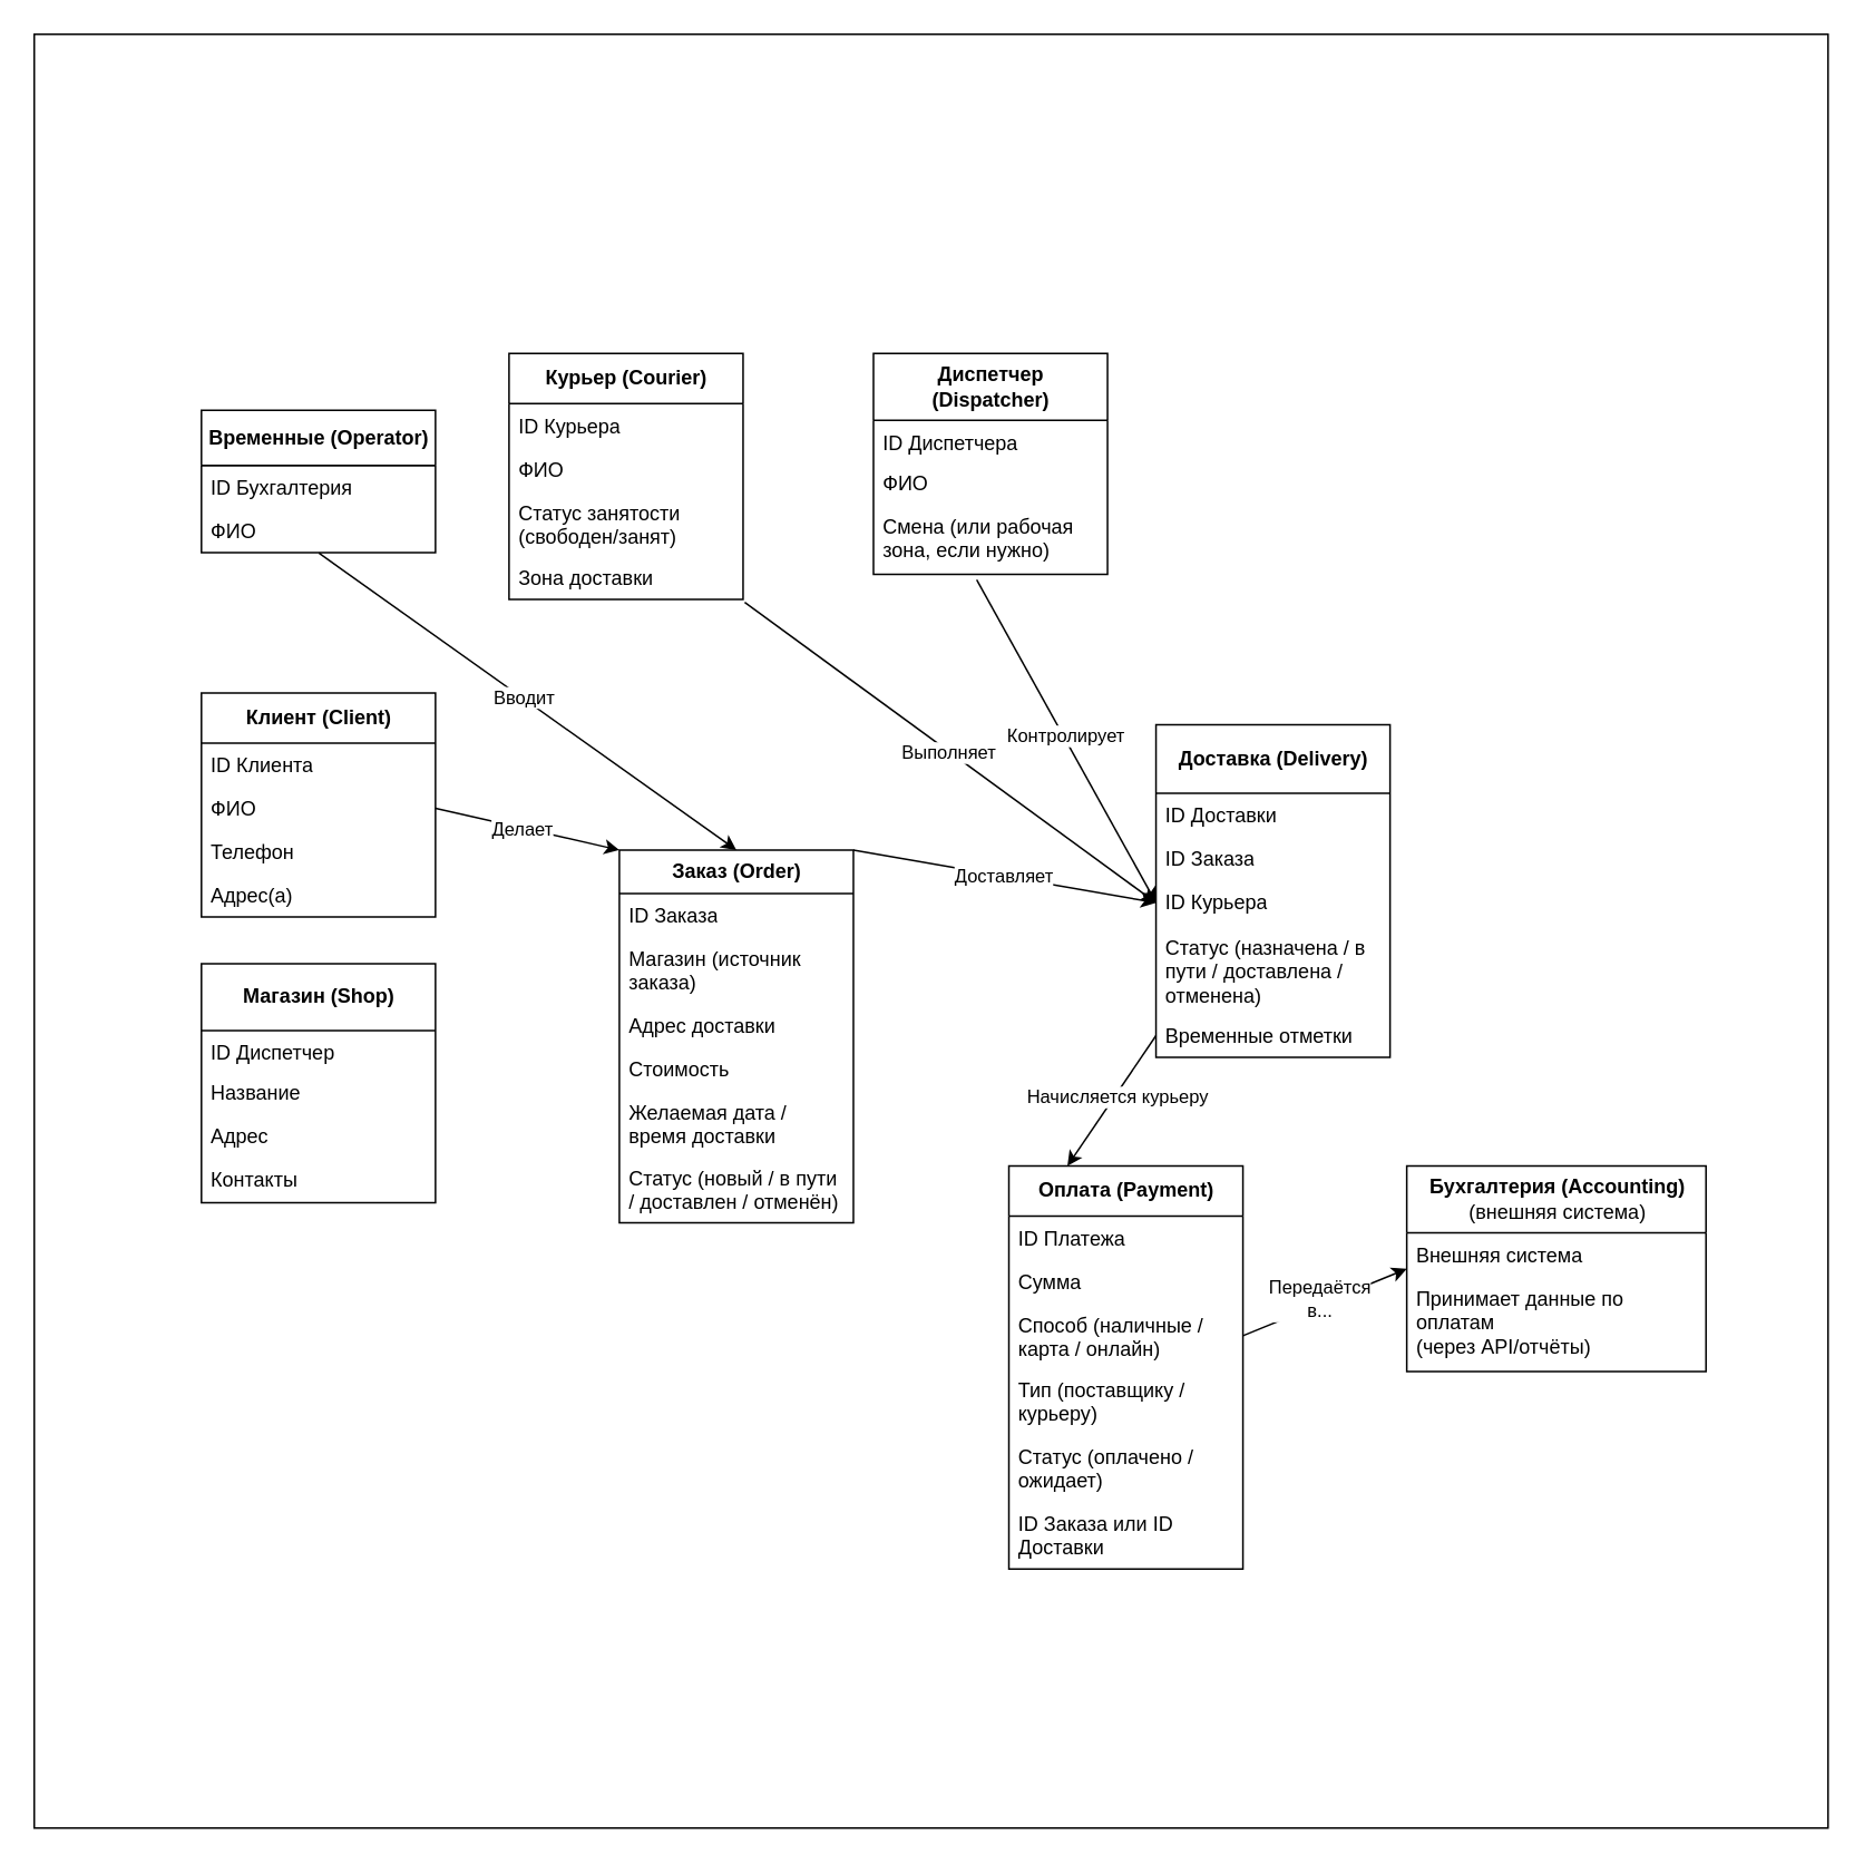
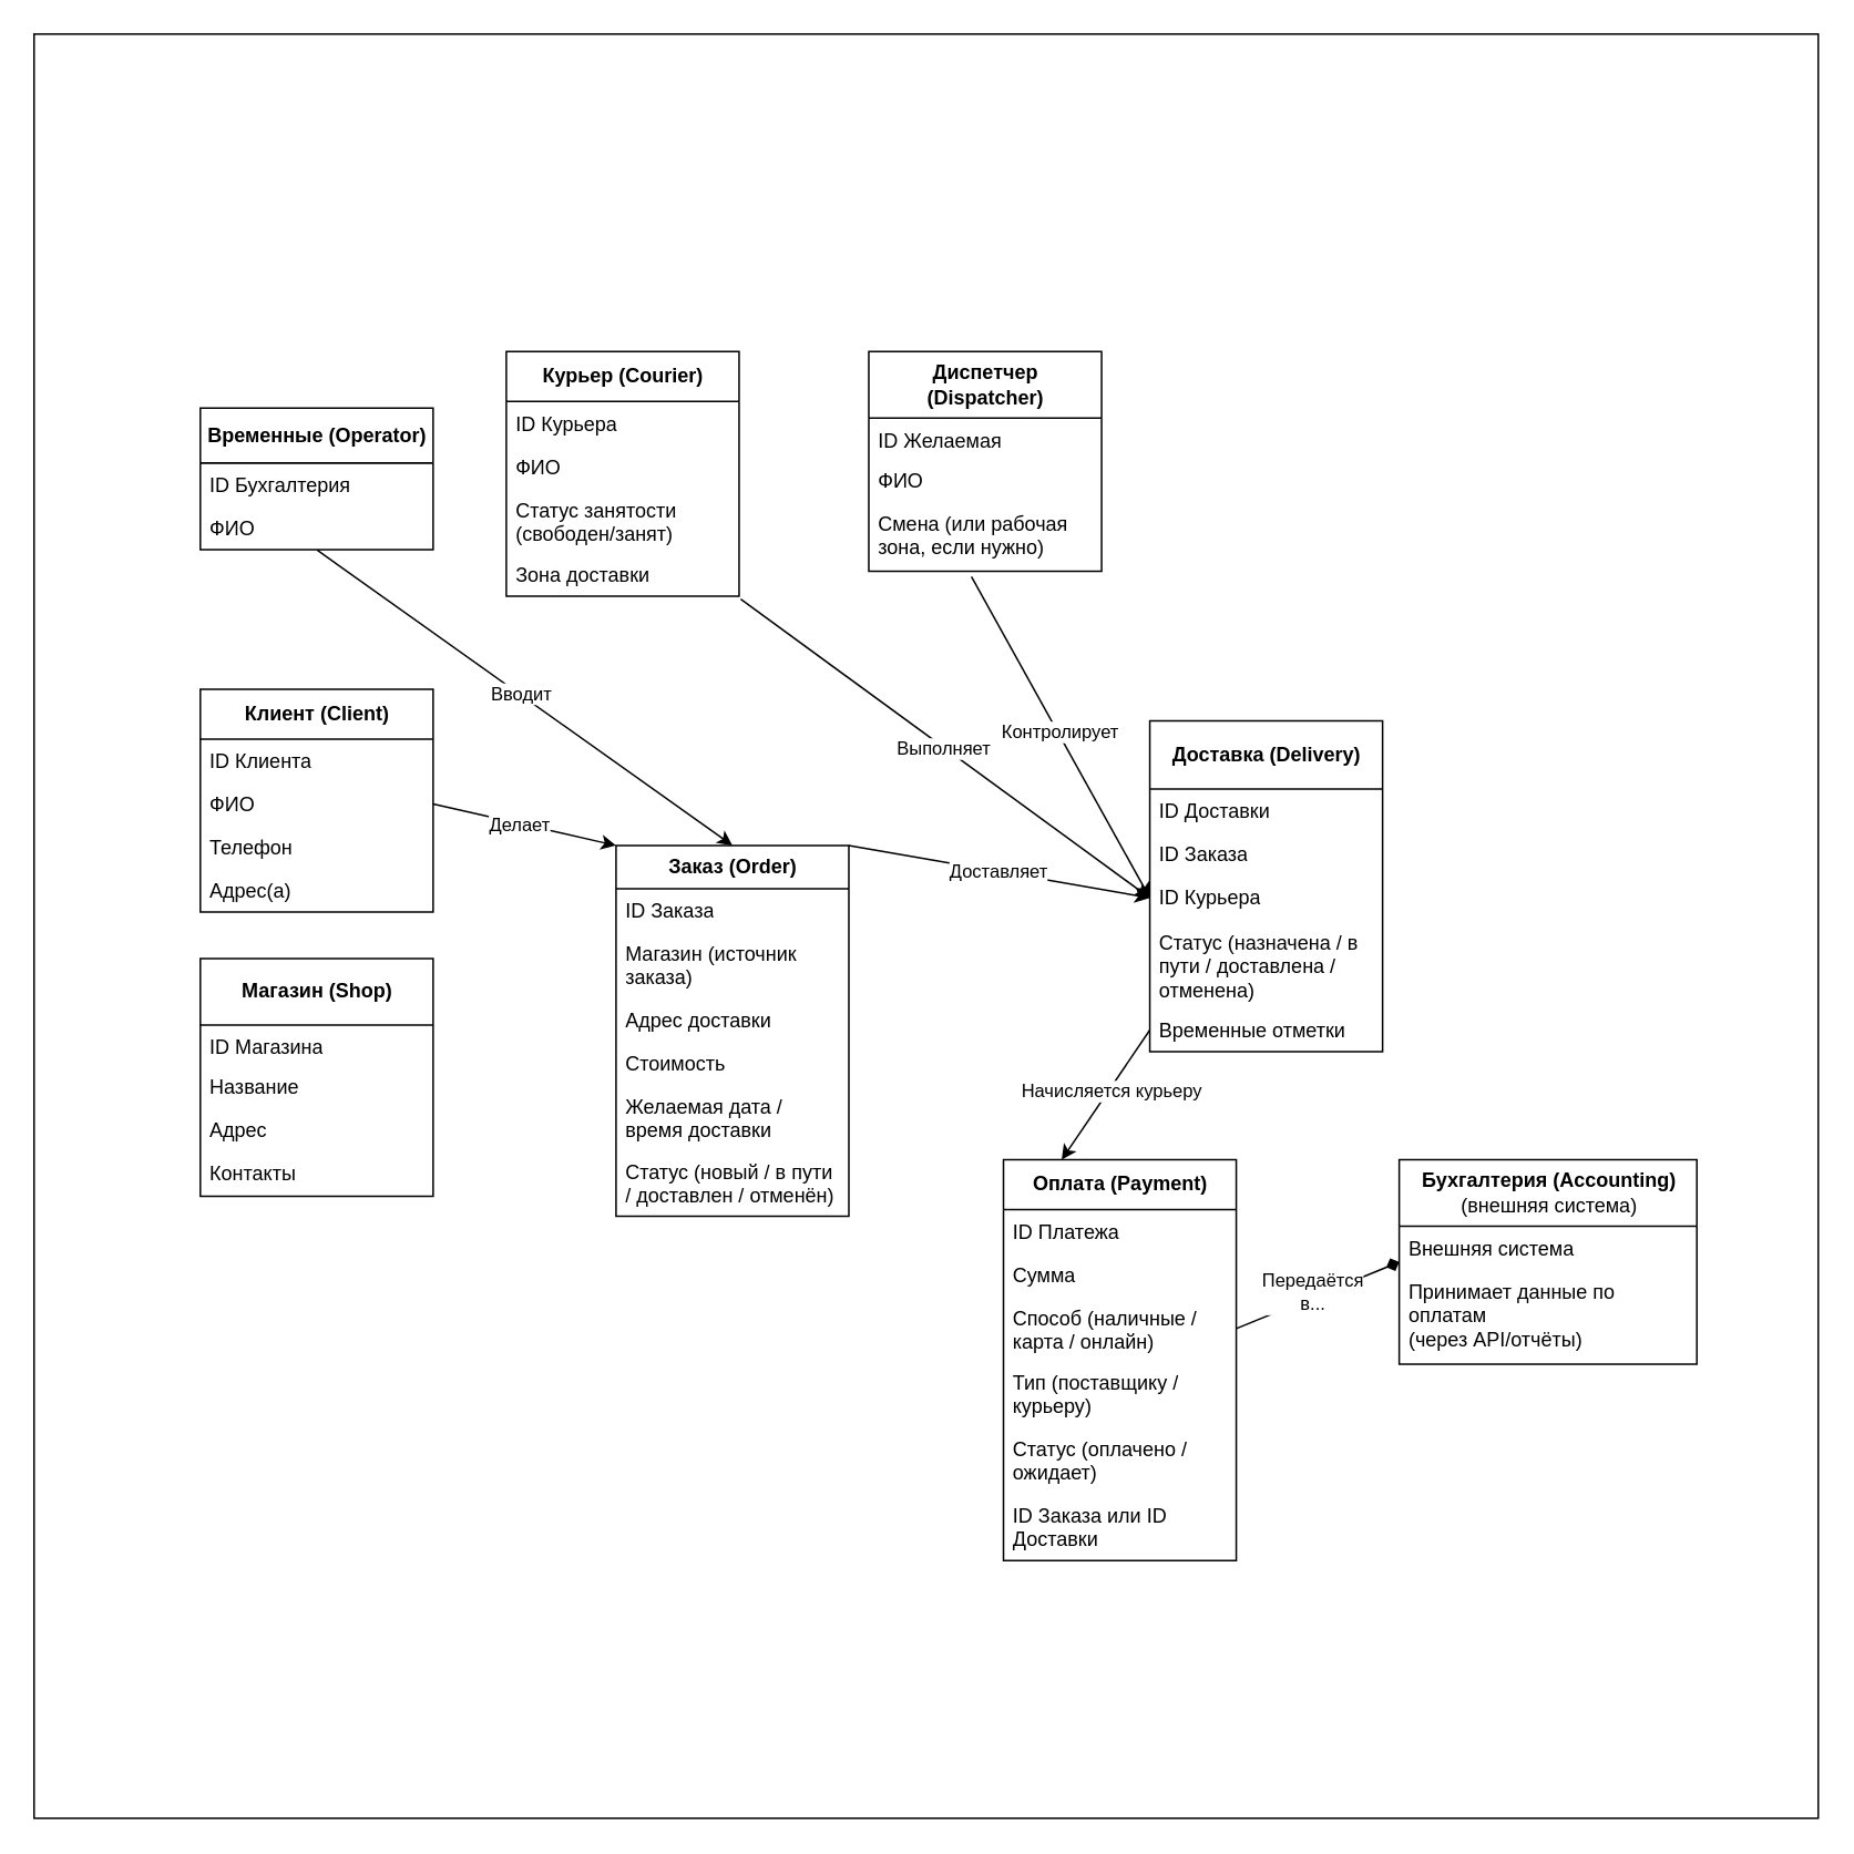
- <mxCell id="50" value="ID Диспетчера" style="text;strokeColor=none;fillColor=none;align=left;verticalAlign=top;spacingLeft=4;spacingRight=4;overflow=hidden;rotatable=0;points=[[0,0.5],[1,0.5]];portConstraint=eastwest;whiteSpace=wrap;html=1;" vertex="1" parent="49"><mxGeometry y="40" width="140" height="24" as="geometry" /></mxCell>
+ <mxCell id="50" value="ID Желаемая" style="text;strokeColor=none;fillColor=none;align=left;verticalAlign=top;spacingLeft=4;spacingRight=4;overflow=hidden;rotatable=0;points=[[0,0.5],[1,0.5]];portConstraint=eastwest;whiteSpace=wrap;html=1;" vertex="1" parent="49"><mxGeometry y="40" width="140" height="24" as="geometry" /></mxCell>
- <mxCell id="9" value="ID Диспетчер" style="text;strokeColor=none;fillColor=none;align=left;verticalAlign=top;spacingLeft=4;spacingRight=4;overflow=hidden;rotatable=0;points=[[0,0.5],[1,0.5]];portConstraint=eastwest;whiteSpace=wrap;html=1;" vertex="1" parent="8"><mxGeometry y="40" width="140" height="24" as="geometry" /></mxCell>
+ <mxCell id="9" value="ID Магазина" style="text;strokeColor=none;fillColor=none;align=left;verticalAlign=top;spacingLeft=4;spacingRight=4;overflow=hidden;rotatable=0;points=[[0,0.5],[1,0.5]];portConstraint=eastwest;whiteSpace=wrap;html=1;" vertex="1" parent="8"><mxGeometry y="40" width="140" height="24" as="geometry" /></mxCell>
- <mxCell id="60" value="" style="endArrow=classic;html=1;rounded=0;entryX=0;entryY=0.5;entryDx=0;entryDy=0;exitX=1;exitY=0.5;exitDx=0;exitDy=0;" edge="1" parent="1" source="31" target="57"><mxGeometry width="50" height="50" relative="1" as="geometry"><mxPoint x="536" y="815" as="sourcePoint" /><mxPoint x="586" y="765" as="targetPoint" /></mxGeometry></mxCell>
+ <mxCell id="60" value="" style="endArrow=diamond;html=1;rounded=0;entryX=0;entryY=0.5;entryDx=0;entryDy=0;exitX=1;exitY=0.5;exitDx=0;exitDy=0;" edge="1" parent="1" source="31" target="57"><mxGeometry width="50" height="50" relative="1" as="geometry"><mxPoint x="536" y="815" as="sourcePoint" /><mxPoint x="586" y="765" as="targetPoint" /></mxGeometry></mxCell>
